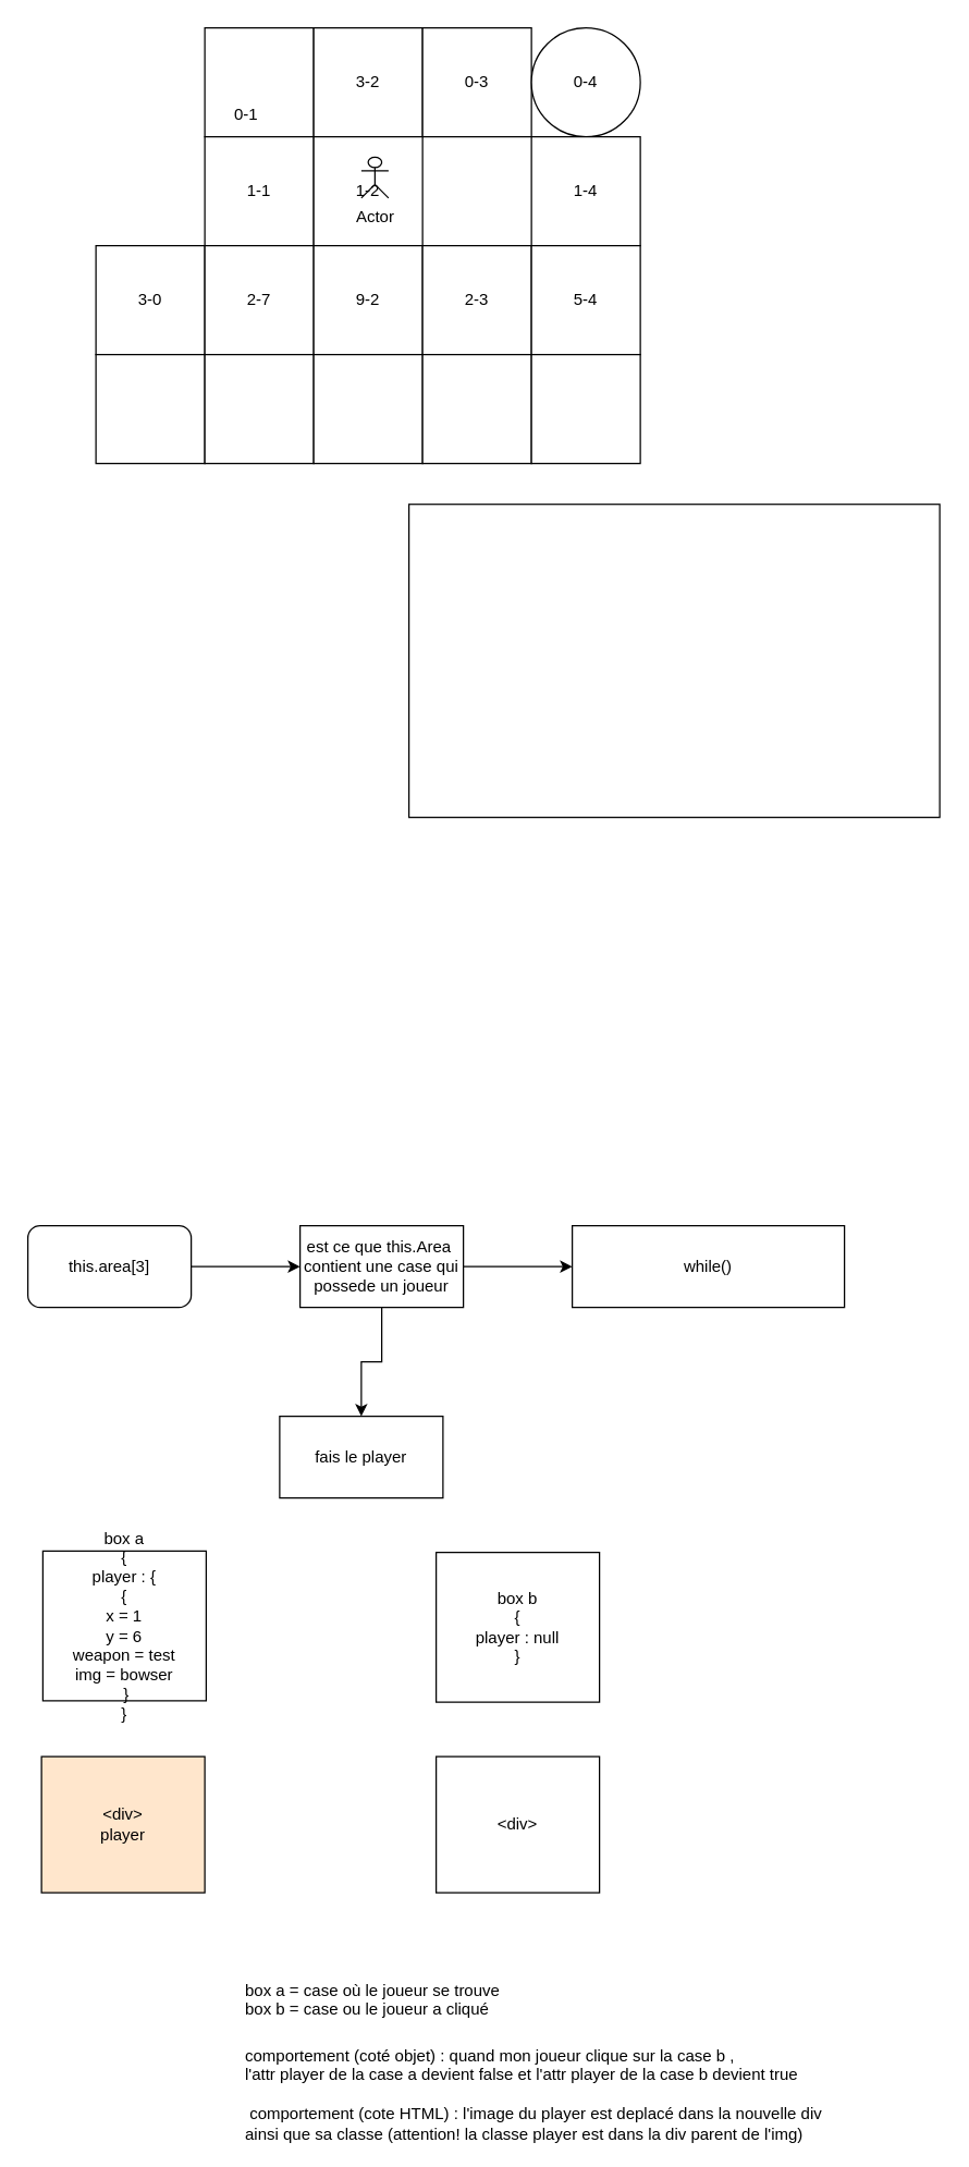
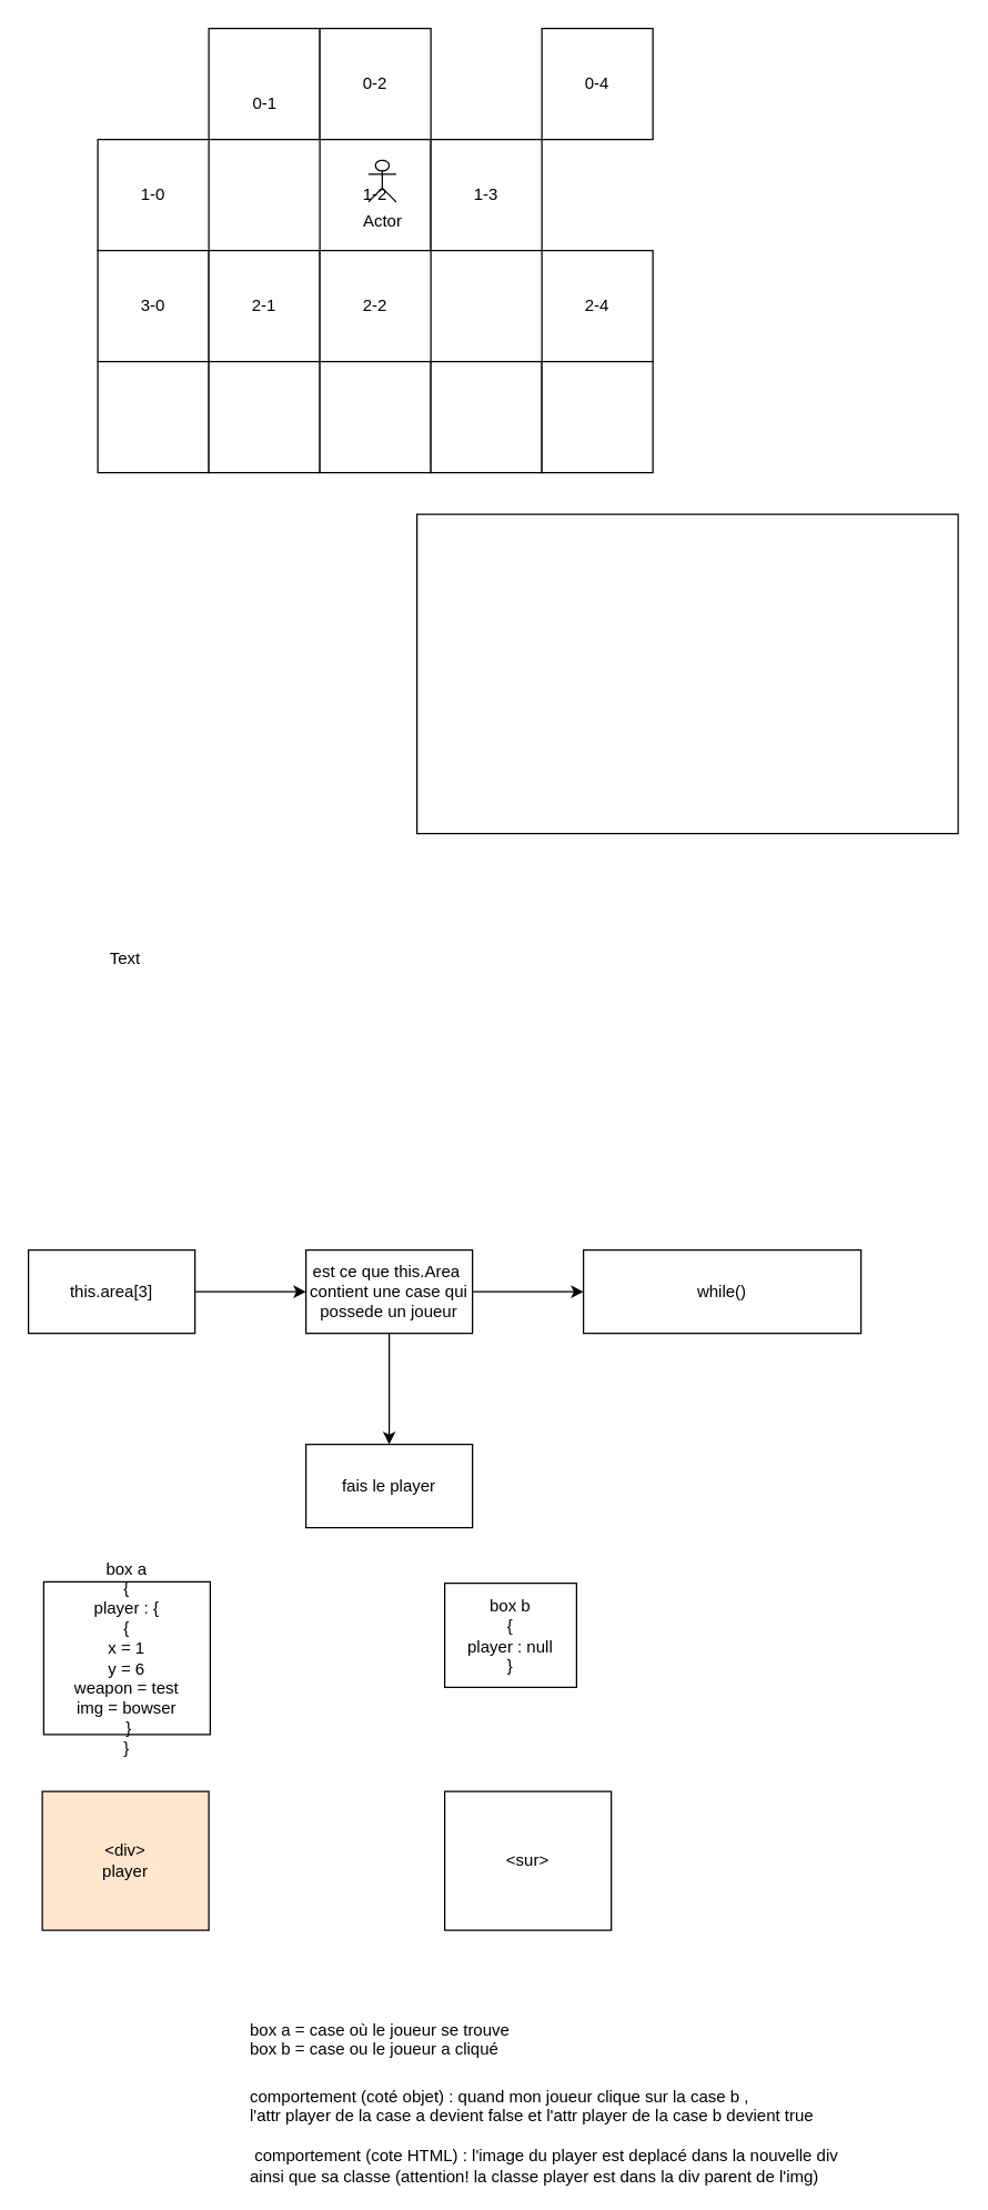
- <mxCell id="3" value="&lt;span style=&quot;white-space: normal&quot;&gt;3-2&lt;/span&gt;" style="whiteSpace=wrap;html=1;aspect=fixed;" parent="1" vertex="1"><mxGeometry x="230" y="20" width="80" height="80" as="geometry" /></mxCell>
+ <mxCell id="3" value="&lt;span style=&quot;white-space: normal&quot;&gt;0-2&lt;/span&gt;" style="whiteSpace=wrap;html=1;aspect=fixed;" parent="1" vertex="1"><mxGeometry x="230" y="20" width="80" height="80" as="geometry" /></mxCell>
- <mxCell id="4" value="&lt;span style=&quot;white-space: normal&quot;&gt;0-3&lt;/span&gt;" style="whiteSpace=wrap;html=1;aspect=fixed;" parent="1" vertex="1"><mxGeometry x="310" y="20" width="80" height="80" as="geometry" /></mxCell>
- <mxCell id="19" value="&lt;span style=&quot;white-space: normal&quot;&gt;0-4&lt;/span&gt;" style="ellipse;whiteSpace=wrap;html=1;aspect=fixed;" parent="1" vertex="1"><mxGeometry x="390" y="20" width="80" height="80" as="geometry" /></mxCell>
+ <mxCell id="19" value="&lt;span style=&quot;white-space: normal&quot;&gt;0-4&lt;/span&gt;" style="whiteSpace=wrap;html=1;aspect=fixed;" parent="1" vertex="1"><mxGeometry x="390" y="20" width="80" height="80" as="geometry" /></mxCell>
- <mxCell id="24" value="0-1" style="text;html=1;" parent="1" vertex="1"><mxGeometry x="170" y="70" width="40" height="30" as="geometry" /></mxCell>
+ <mxCell id="24" value="0-1" style="text;html=1;" parent="1" vertex="1"><mxGeometry x="180" y="60" width="40" height="30" as="geometry" /></mxCell>
+ <mxCell id="5" value="1-0" style="whiteSpace=wrap;html=1;aspect=fixed;" parent="1" vertex="1"><mxGeometry x="70" y="100" width="80" height="80" as="geometry" /></mxCell>
- <mxCell id="6" value="&lt;span style=&quot;white-space: normal&quot;&gt;1-1&lt;/span&gt;" style="whiteSpace=wrap;html=1;aspect=fixed;" parent="1" vertex="1"><mxGeometry x="150" y="100" width="80" height="80" as="geometry" /></mxCell>
+ <mxCell id="8" value="&lt;span style=&quot;white-space: normal&quot;&gt;1-3&lt;/span&gt;" style="whiteSpace=wrap;html=1;aspect=fixed;" parent="1" vertex="1"><mxGeometry x="310" y="100" width="80" height="80" as="geometry" /></mxCell>
- <mxCell id="20" value="&lt;span style=&quot;white-space: normal&quot;&gt;1-4&lt;/span&gt;" style="whiteSpace=wrap;html=1;aspect=fixed;" parent="1" vertex="1"><mxGeometry x="390" y="100" width="80" height="80" as="geometry" /></mxCell>
- <mxCell id="11" value="&lt;span style=&quot;white-space: normal&quot;&gt;2-7&lt;/span&gt;" style="whiteSpace=wrap;html=1;aspect=fixed;" parent="1" vertex="1"><mxGeometry x="150" y="180" width="80" height="80" as="geometry" /></mxCell>
+ <mxCell id="11" value="&lt;span style=&quot;white-space: normal&quot;&gt;2-1&lt;/span&gt;" style="whiteSpace=wrap;html=1;aspect=fixed;" parent="1" vertex="1"><mxGeometry x="150" y="180" width="80" height="80" as="geometry" /></mxCell>
- <mxCell id="12" value="&lt;span style=&quot;white-space: normal&quot;&gt;9-2&lt;/span&gt;" style="whiteSpace=wrap;html=1;aspect=fixed;" parent="1" vertex="1"><mxGeometry x="230" y="180" width="80" height="80" as="geometry" /></mxCell>
+ <mxCell id="12" value="&lt;span style=&quot;white-space: normal&quot;&gt;2-2&lt;/span&gt;" style="whiteSpace=wrap;html=1;aspect=fixed;" parent="1" vertex="1"><mxGeometry x="230" y="180" width="80" height="80" as="geometry" /></mxCell>
- <mxCell id="13" value="&lt;span style=&quot;white-space: normal&quot;&gt;2-3&lt;/span&gt;" style="whiteSpace=wrap;html=1;aspect=fixed;" parent="1" vertex="1"><mxGeometry x="310" y="180" width="80" height="80" as="geometry" /></mxCell>
- <mxCell id="21" value="&lt;span style=&quot;white-space: normal&quot;&gt;5-4&lt;/span&gt;" style="whiteSpace=wrap;html=1;aspect=fixed;" parent="1" vertex="1"><mxGeometry x="390" y="180" width="80" height="80" as="geometry" /></mxCell>
+ <mxCell id="21" value="&lt;span style=&quot;white-space: normal&quot;&gt;2-4&lt;/span&gt;" style="whiteSpace=wrap;html=1;aspect=fixed;" parent="1" vertex="1"><mxGeometry x="390" y="180" width="80" height="80" as="geometry" /></mxCell>
+ <mxCell id="26" value="Text" style="text;html=1;strokeColor=none;fillColor=none;align=center;verticalAlign=middle;whiteSpace=wrap;rounded=0;" parent="1" vertex="1"><mxGeometry x="70" y="680" width="40" height="20" as="geometry" /></mxCell>
- <mxCell id="28" value="this.area[3]" style="whiteSpace=wrap;html=1;rounded=1;" parent="1" vertex="1"><mxGeometry x="20" y="900" width="120" height="60" as="geometry" /></mxCell>
+ <mxCell id="28" value="this.area[3]" style="rounded=0;whiteSpace=wrap;html=1;" parent="1" vertex="1"><mxGeometry x="20" y="900" width="120" height="60" as="geometry" /></mxCell>
- <mxCell id="32" value="fais le player" style="rounded=0;whiteSpace=wrap;html=1;" parent="1" vertex="1"><mxGeometry x="205" y="1040" width="120" height="60" as="geometry" /></mxCell>
+ <mxCell id="32" value="fais le player" style="rounded=0;whiteSpace=wrap;html=1;" parent="1" vertex="1"><mxGeometry x="220" y="1040" width="120" height="60" as="geometry" /></mxCell>
- <mxCell id="35" value="box b&lt;br&gt;{&lt;br&gt;player : null&lt;br&gt;}" style="rounded=0;whiteSpace=wrap;html=1;" vertex="1" parent="1"><mxGeometry x="320" y="1140" width="120" height="110" as="geometry" /></mxCell>
+ <mxCell id="35" value="box b&lt;br&gt;{&lt;br&gt;player : null&lt;br&gt;}" style="rounded=0;whiteSpace=wrap;html=1;" vertex="1" parent="1"><mxGeometry x="320" y="1140" width="95" height="75" as="geometry" /></mxCell>
- <mxCell id="37" value="&amp;lt;div&amp;gt;&lt;br&gt;" style="rounded=0;whiteSpace=wrap;html=1;" vertex="1" parent="1"><mxGeometry x="320" y="1290" width="120" height="100" as="geometry" /></mxCell>
+ <mxCell id="37" value="&amp;lt;sur&amp;gt;&lt;br&gt;" style="rounded=0;whiteSpace=wrap;html=1;" vertex="1" parent="1"><mxGeometry x="320" y="1290" width="120" height="100" as="geometry" /></mxCell>
